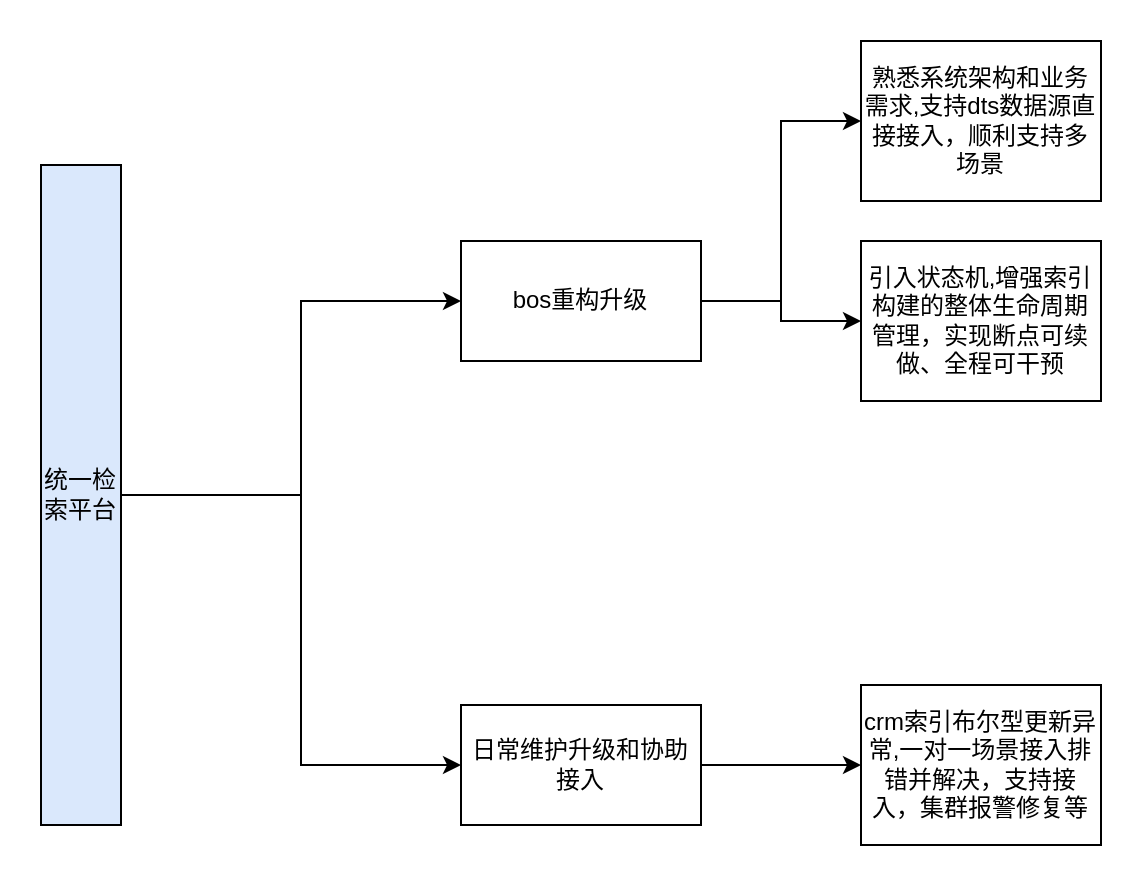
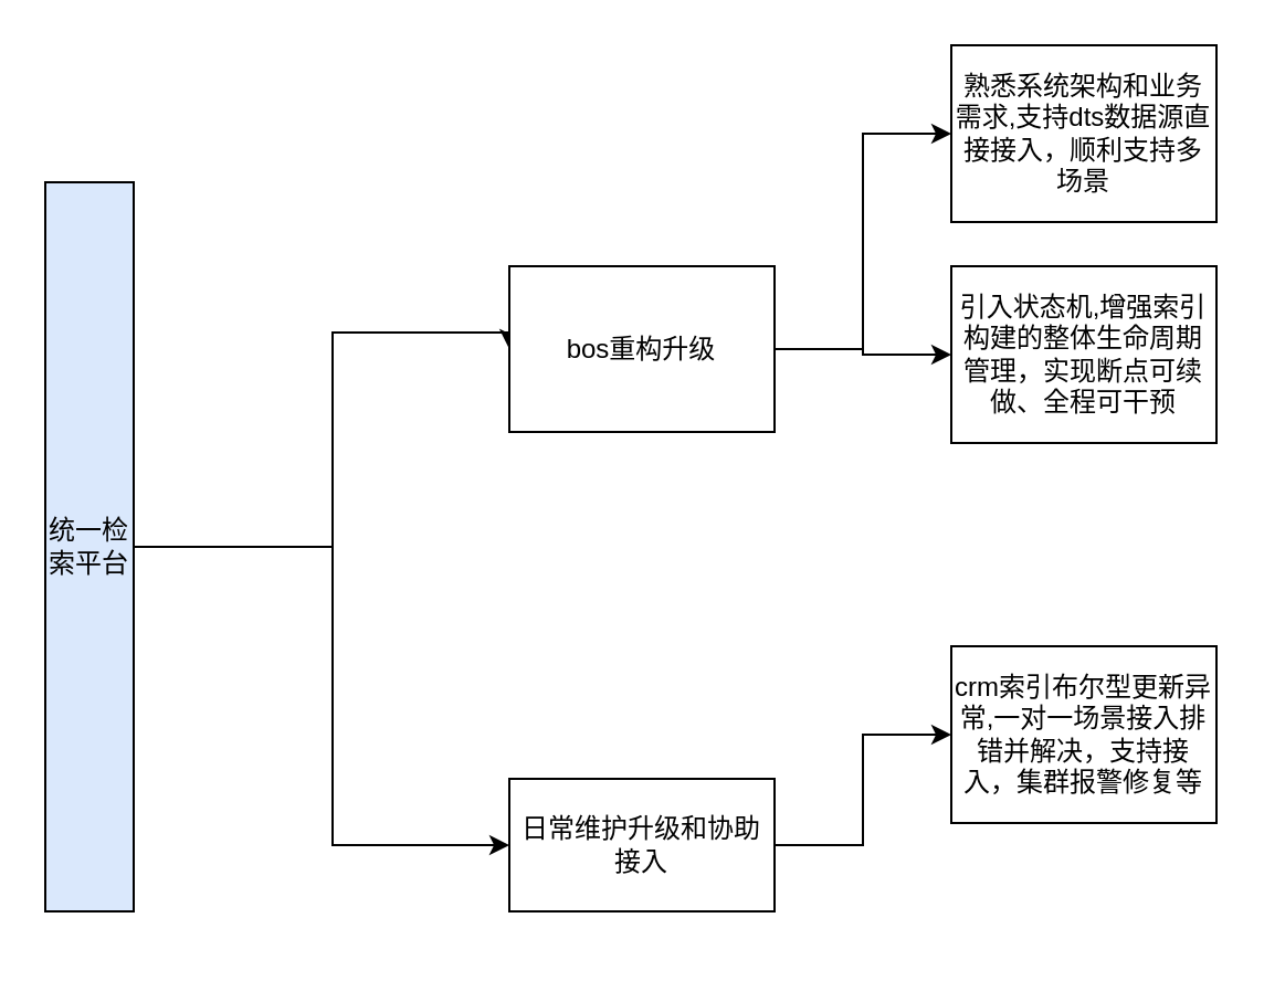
- <mxCell id="7" value="bos重构升级" style="rounded=0;whiteSpace=wrap;html=1;" parent="1" vertex="1"><mxGeometry x="230" y="120" width="120" height="60" as="geometry" /></mxCell>
+ <mxCell id="7" value="bos重构升级" style="rounded=0;whiteSpace=wrap;html=1;" parent="1" vertex="1"><mxGeometry x="230" y="120" width="120" height="75" as="geometry" /></mxCell>
- <mxCell id="11" value="crm索引布尔型更新异常,一对一场景接入排错并解决，支持接入，集群报警修复等" style="rounded=0;whiteSpace=wrap;html=1;" parent="1" vertex="1"><mxGeometry x="430" y="342" width="120" height="80" as="geometry" /></mxCell>
+ <mxCell id="11" value="crm索引布尔型更新异常,一对一场景接入排错并解决，支持接入，集群报警修复等" style="rounded=0;whiteSpace=wrap;html=1;" parent="1" vertex="1"><mxGeometry x="430" y="292" width="120" height="80" as="geometry" /></mxCell>
